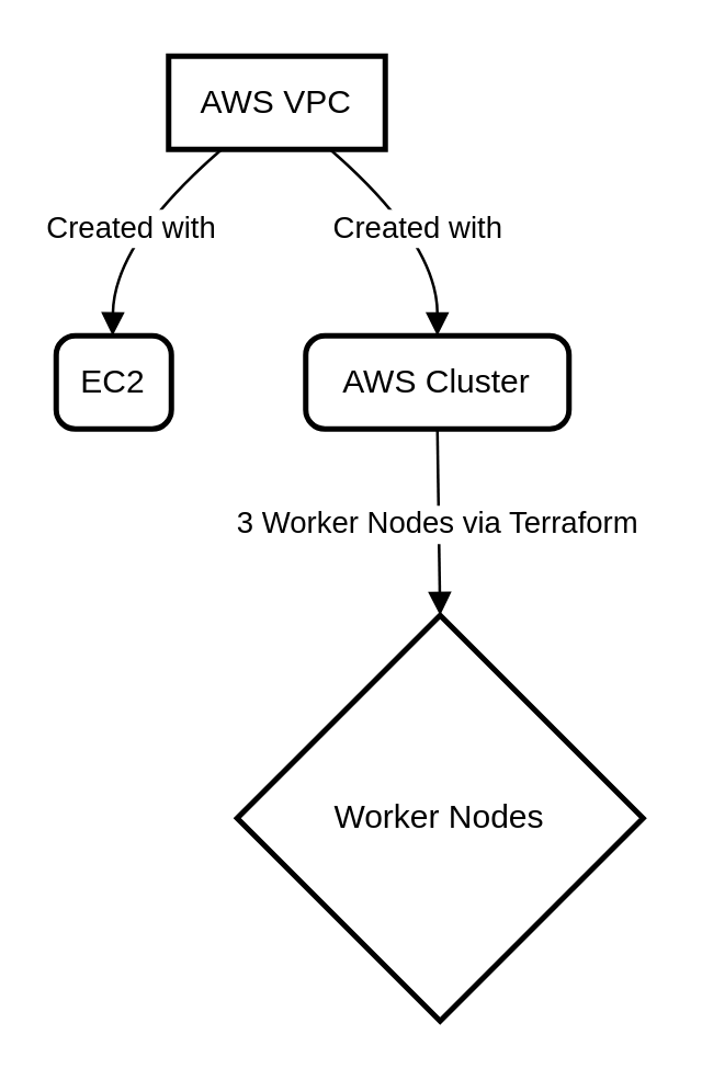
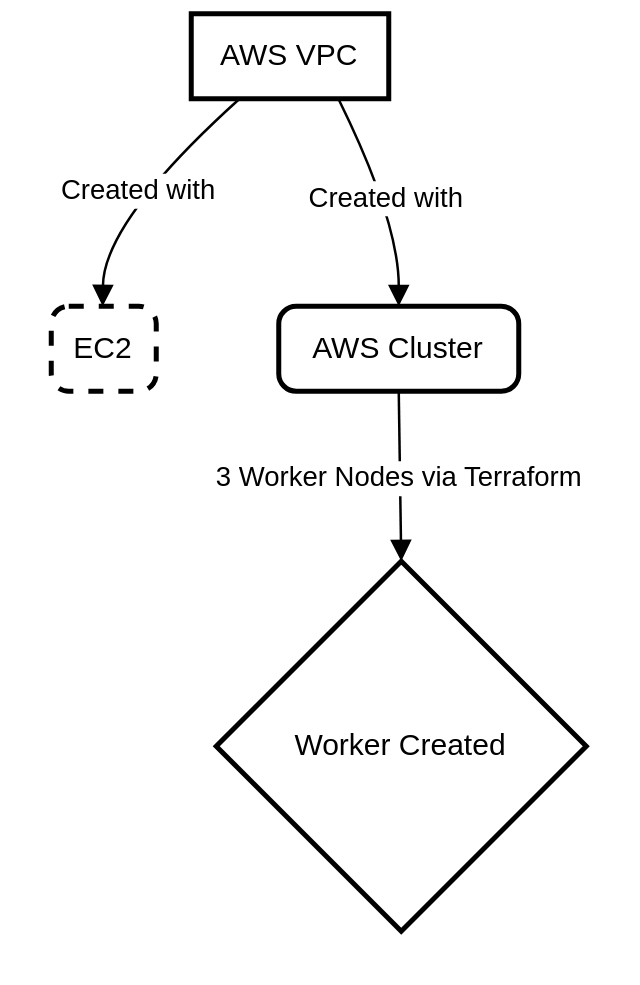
- <mxCell id="2" value="AWS VPC" style="whiteSpace=wrap;strokeWidth=2;" vertex="1" parent="1"><mxGeometry x="61" width="79" height="34" as="geometry" y="20" /></mxCell>
+ <mxCell id="2" value="AWS VPC" style="whiteSpace=wrap;strokeWidth=2;" vertex="1" parent="1"><mxGeometry x="76" y="5" width="79" height="34" as="geometry" /></mxCell>
- <mxCell id="3" value="EC2" style="rounded=1;absoluteArcSize=1;arcSize=14;whiteSpace=wrap;strokeWidth=2;" vertex="1" parent="1"><mxGeometry x="20" y="122" width="42" height="34" as="geometry" /></mxCell>
+ <mxCell id="3" value="EC2" style="rounded=1;absoluteArcSize=1;arcSize=14;whiteSpace=wrap;strokeWidth=2;dashed=1;" vertex="1" parent="1"><mxGeometry x="20" y="122" width="42" height="34" as="geometry" /></mxCell>
- <mxCell id="5" value="Worker Nodes" style="rhombus;strokeWidth=2;whiteSpace=wrap;" vertex="1" parent="1"><mxGeometry x="86" y="224" width="148" height="148" as="geometry" /></mxCell>
+ <mxCell id="5" value="Worker Created" style="rhombus;strokeWidth=2;whiteSpace=wrap;" vertex="1" parent="1"><mxGeometry x="86" y="224" width="148" height="148" as="geometry" /></mxCell>
